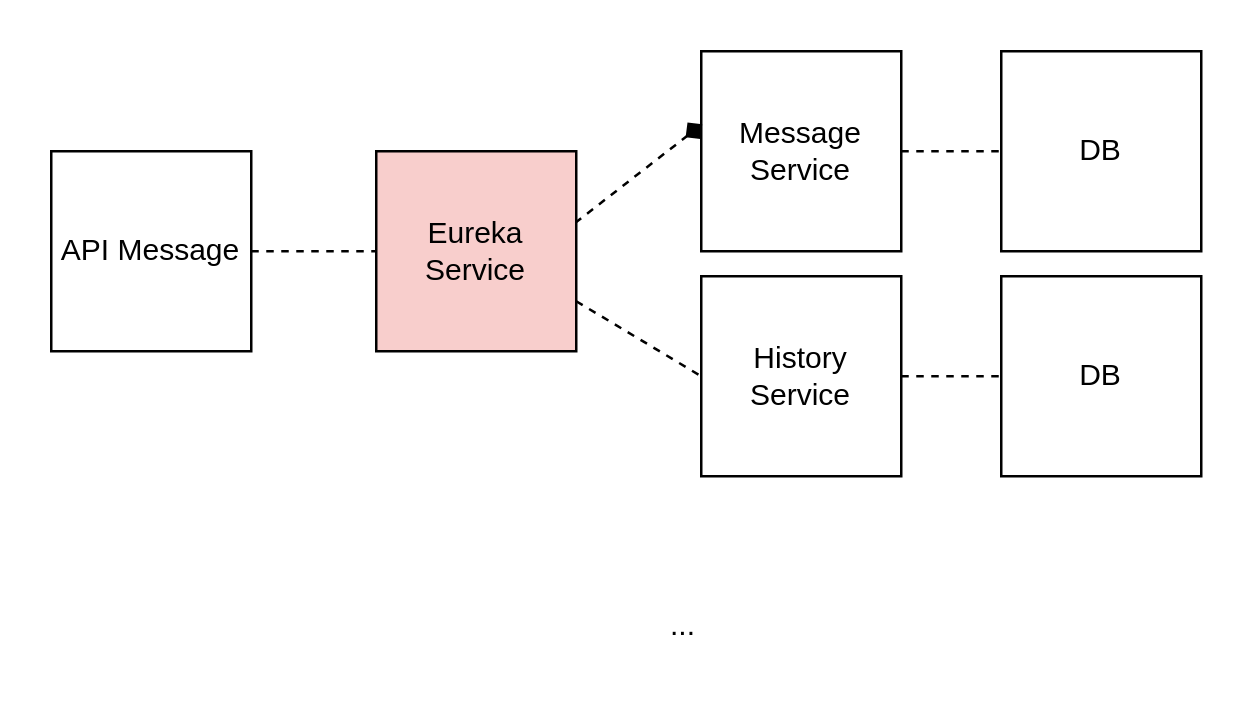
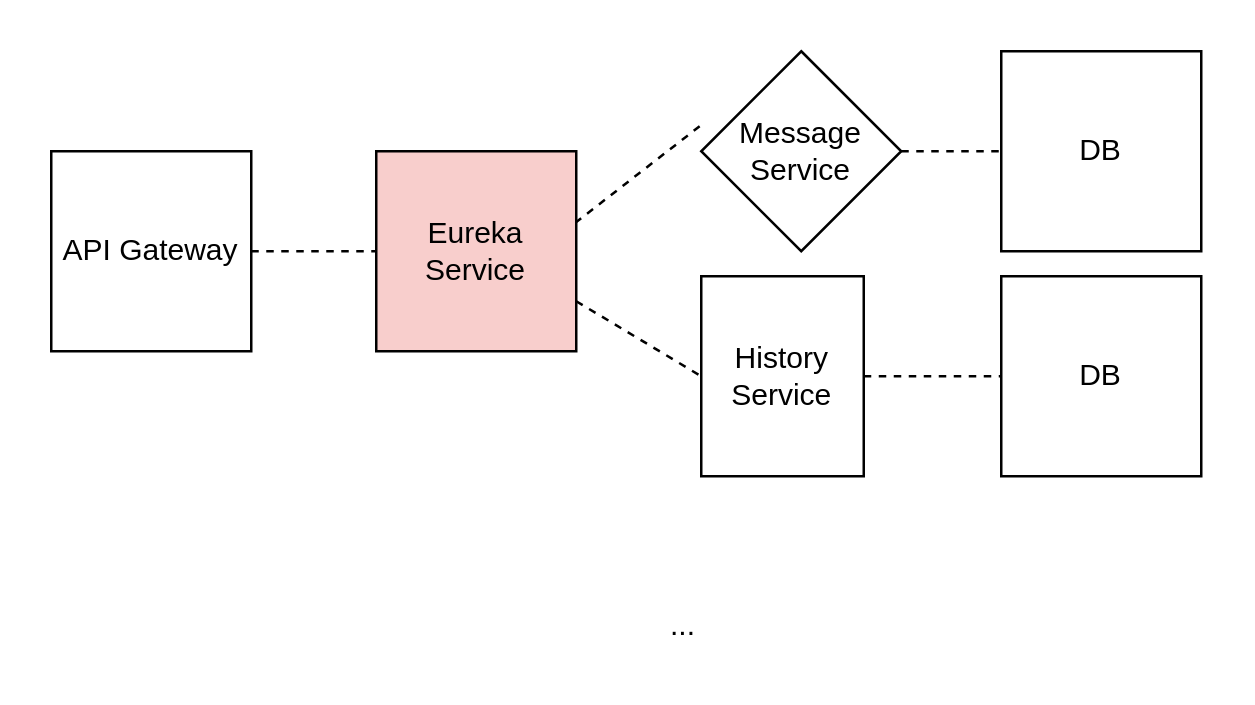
- <mxCell id="8" value="" style="endArrow=diamond;dashed=1;html=1;exitX=0.995;exitY=0.358;exitDx=0;exitDy=0;entryX=0.005;entryY=0.365;entryDx=0;entryDy=0;entryPerimeter=0;exitPerimeter=0;" parent="1" source="12" target="5" edge="1"><mxGeometry width="50" height="50" relative="1" as="geometry"><mxPoint x="110" y="110" as="sourcePoint" /><mxPoint x="150" y="110" as="targetPoint" /></mxGeometry></mxCell>
+ <mxCell id="8" value="" style="endArrow=none;dashed=1;html=1;exitX=0.995;exitY=0.358;exitDx=0;exitDy=0;entryX=0.005;entryY=0.365;entryDx=0;entryDy=0;entryPerimeter=0;exitPerimeter=0;" parent="1" source="12" target="5" edge="1"><mxGeometry width="50" height="50" relative="1" as="geometry"><mxPoint x="110" y="110" as="sourcePoint" /><mxPoint x="150" y="110" as="targetPoint" /></mxGeometry></mxCell>
- <mxCell id="5" value="Message Service" style="whiteSpace=wrap;html=1;aspect=fixed;strokeColor=#000000;strokeWidth=1;fillColor=#ffffff;" parent="1" vertex="1"><mxGeometry x="280" y="20" width="80" height="80" as="geometry" /></mxCell>
+ <mxCell id="5" value="Message Service" style="rhombus;whiteSpace=wrap;html=1;aspect=fixed;strokeColor=#000000;strokeWidth=1;fillColor=#ffffff;" parent="1" vertex="1"><mxGeometry x="280" y="20" width="80" height="80" as="geometry" /></mxCell>
- <mxCell id="2" value="API Message" style="whiteSpace=wrap;html=1;aspect=fixed;" parent="1" vertex="1"><mxGeometry x="20" y="60" width="80" height="80" as="geometry" /></mxCell>
+ <mxCell id="2" value="API Gateway" style="whiteSpace=wrap;html=1;aspect=fixed;" parent="1" vertex="1"><mxGeometry x="20" y="60" width="80" height="80" as="geometry" /></mxCell>
- <mxCell id="3" value="History Service" style="whiteSpace=wrap;html=1;aspect=fixed;" parent="1" vertex="1"><mxGeometry x="280" y="110" width="80" height="80" as="geometry" /></mxCell>
+ <mxCell id="3" value="History Service" style="whiteSpace=wrap;html=1;aspect=fixed;" parent="1" vertex="1"><mxGeometry x="280" y="110" width="65" height="80" as="geometry" /></mxCell>
